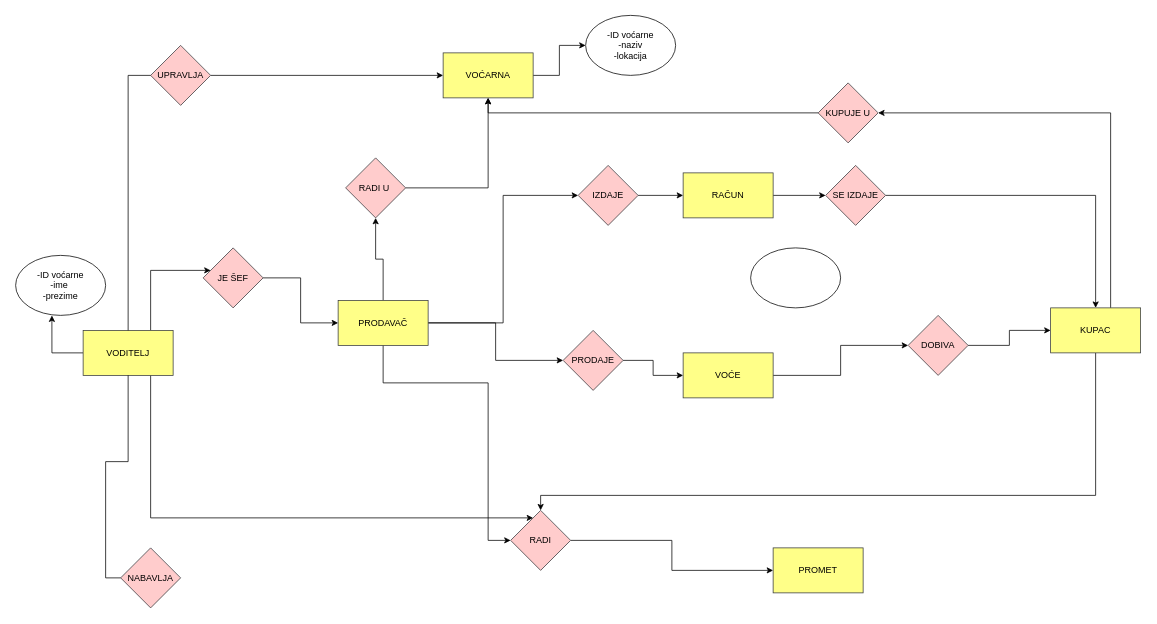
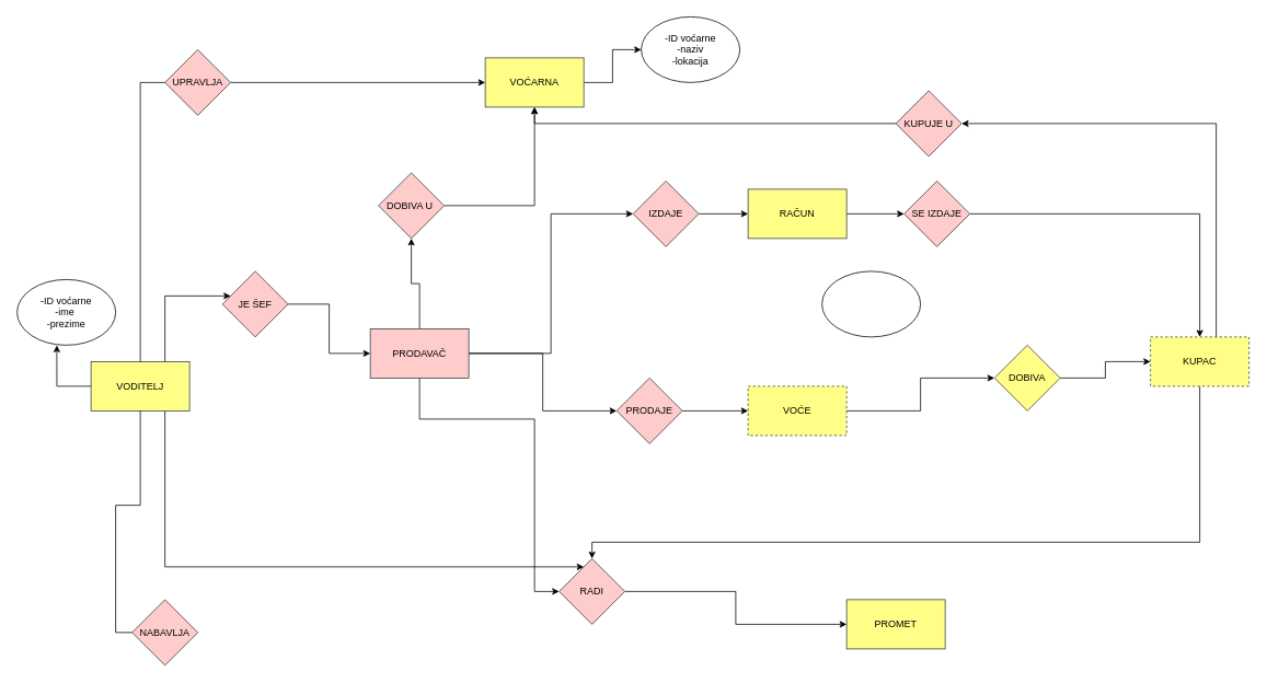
- <mxCell id="34" value="RADI U&amp;nbsp;" style="rhombus;whiteSpace=wrap;html=1;fillColor=#ffcccc;strokeColor=#36393d;" parent="1" vertex="1"><mxGeometry x="460" y="210" width="80" height="80" as="geometry" /></mxCell>
+ <mxCell id="34" value="DOBIVA U&amp;nbsp;" style="rhombus;whiteSpace=wrap;html=1;fillColor=#ffcccc;strokeColor=#36393d;" parent="1" vertex="1"><mxGeometry x="460" y="210" width="80" height="80" as="geometry" /></mxCell>
- <mxCell id="13" value="PRODAVAČ" style="rounded=0;whiteSpace=wrap;html=1;fillColor=#ffff88;strokeColor=#36393d;" parent="1" vertex="1"><mxGeometry x="450" y="400" width="120" height="60" as="geometry" /></mxCell>
+ <mxCell id="13" value="PRODAVAČ" style="rounded=0;whiteSpace=wrap;html=1;fillColor=#ffcccc;strokeColor=#36393d;" parent="1" vertex="1"><mxGeometry x="450" y="400" width="120" height="60" as="geometry" /></mxCell>
- <mxCell id="19" value="KUPAC" style="rounded=0;whiteSpace=wrap;html=1;fillColor=#ffff88;strokeColor=#36393d;" parent="1" vertex="1"><mxGeometry x="1400" y="410" width="120" height="60" as="geometry" /></mxCell>
+ <mxCell id="19" value="KUPAC" style="rounded=0;whiteSpace=wrap;html=1;fillColor=#ffff88;strokeColor=#36393d;dashed=1;" parent="1" vertex="1"><mxGeometry x="1400" y="410" width="120" height="60" as="geometry" /></mxCell>
- <mxCell id="40" value="DOBIVA" style="rhombus;whiteSpace=wrap;html=1;fillColor=#ffcccc;strokeColor=#36393d;" parent="1" vertex="1"><mxGeometry x="1210" y="420" width="80" height="80" as="geometry" /></mxCell>
+ <mxCell id="40" value="DOBIVA" style="rhombus;whiteSpace=wrap;html=1;fillColor=#ffff88;strokeColor=#36393d;" parent="1" vertex="1"><mxGeometry x="1210" y="420" width="80" height="80" as="geometry" /></mxCell>
- <mxCell id="28" value="PRODAJE" style="rhombus;whiteSpace=wrap;html=1;fillColor=#ffcccc;strokeColor=#36393d;" parent="1" vertex="1"><mxGeometry x="750" y="440" width="80" height="80" as="geometry" /></mxCell>
+ <mxCell id="28" value="PRODAJE" style="rhombus;whiteSpace=wrap;html=1;fillColor=#ffcccc;strokeColor=#36393d;" parent="1" vertex="1"><mxGeometry x="750" y="460" width="80" height="80" as="geometry" /></mxCell>
- <mxCell id="15" value="VOĆE" style="rounded=0;whiteSpace=wrap;html=1;fillColor=#ffff88;strokeColor=#36393d;" parent="1" vertex="1"><mxGeometry x="910" y="470" width="120" height="60" as="geometry" /></mxCell>
+ <mxCell id="15" value="VOĆE" style="rounded=0;whiteSpace=wrap;html=1;fillColor=#ffff88;strokeColor=#36393d;dashed=1;" parent="1" vertex="1"><mxGeometry x="910" y="470" width="120" height="60" as="geometry" /></mxCell>
